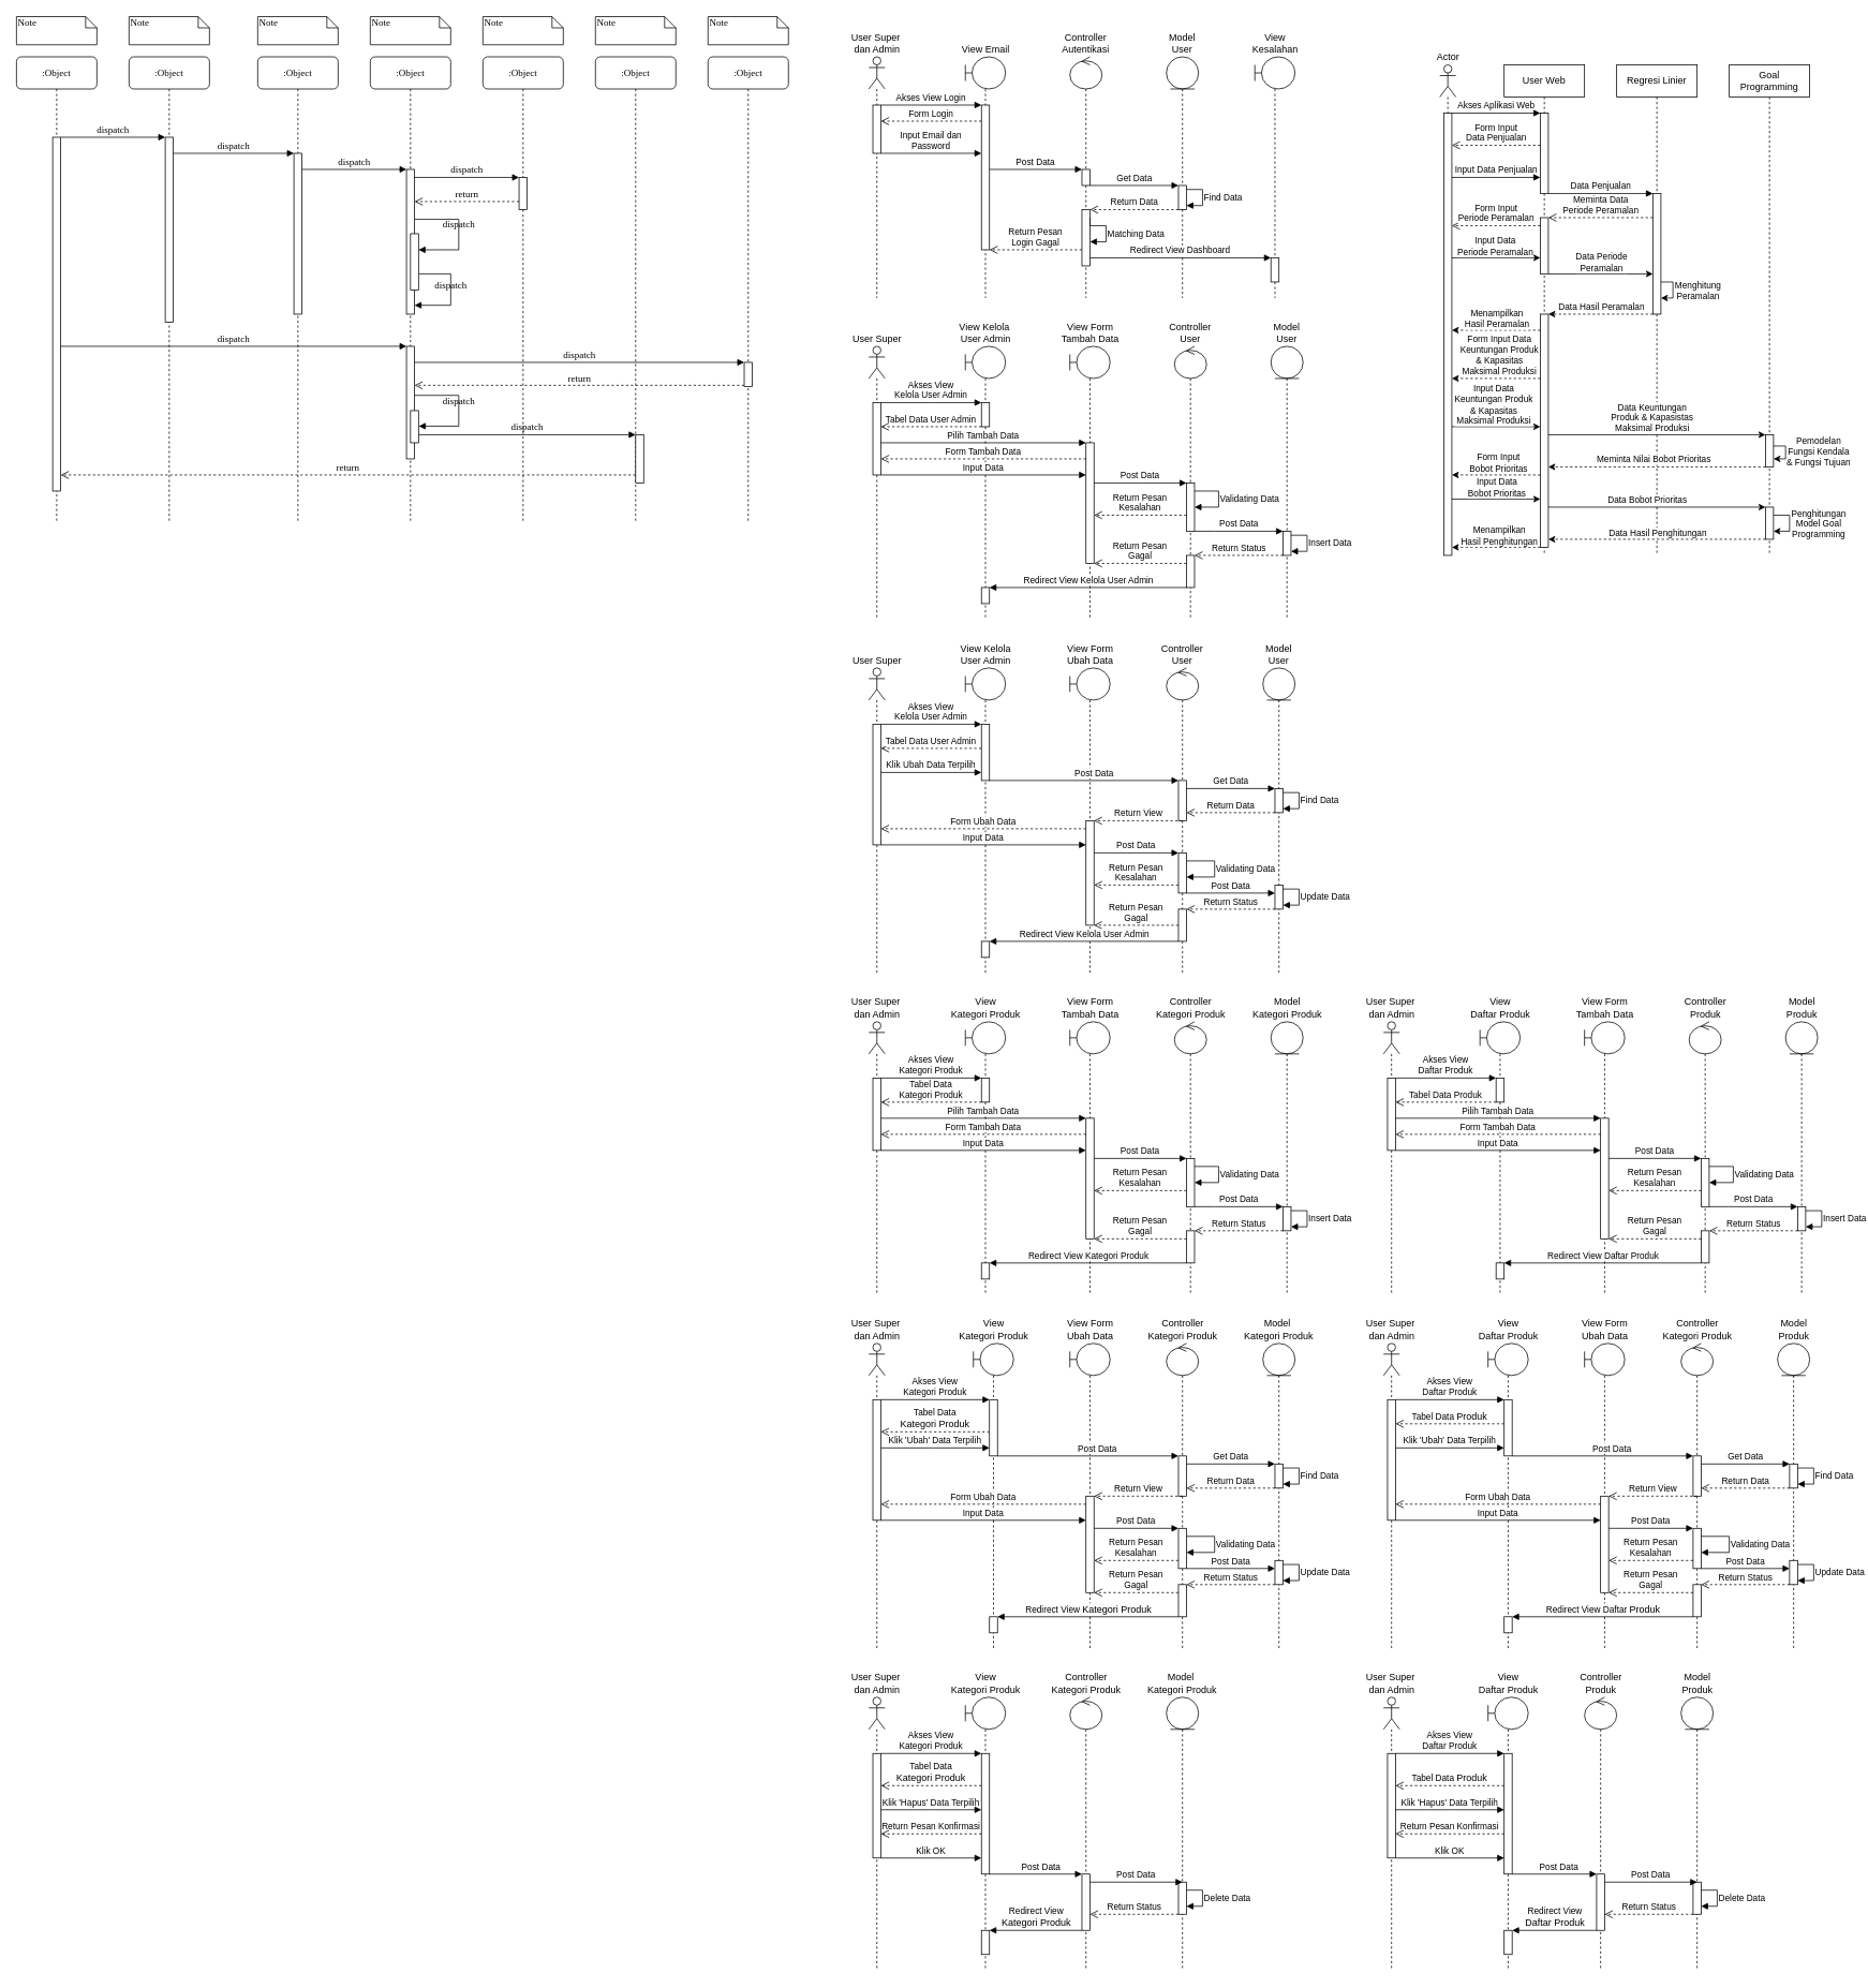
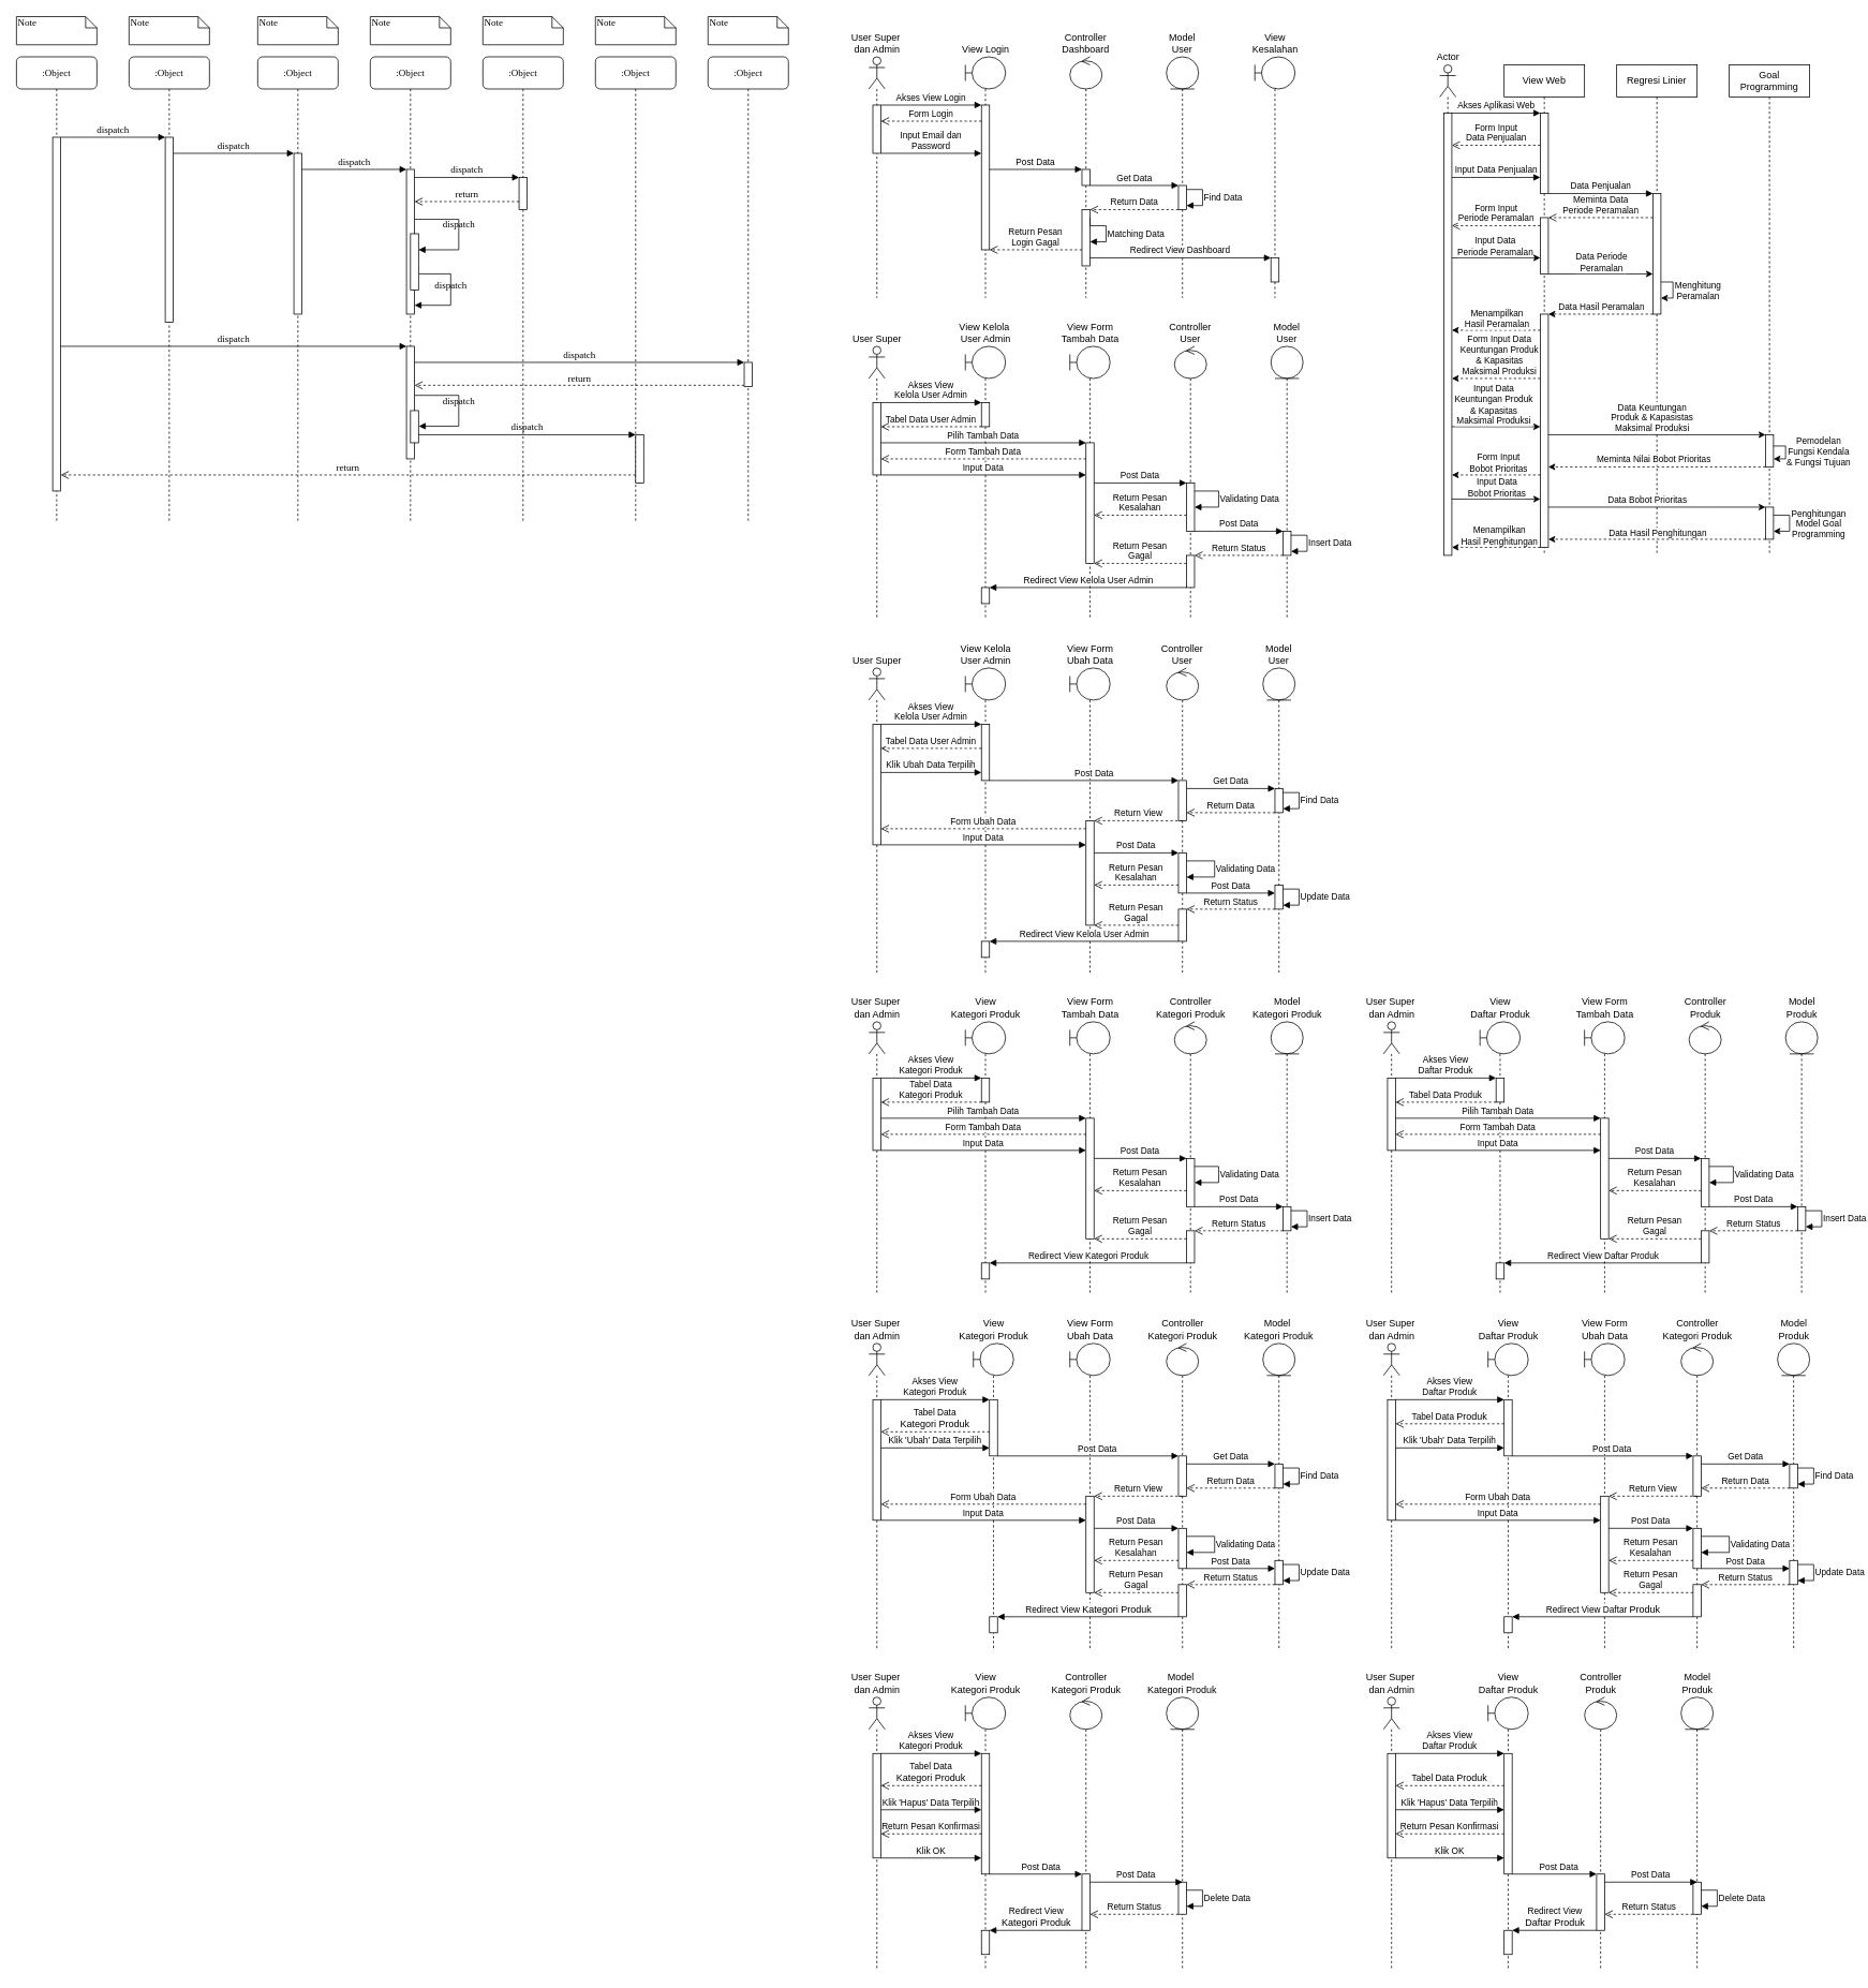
- <mxCell id="46" value="Controller Autentikasi" style="shape=umlLifeline;perimeter=lifelinePerimeter;html=1;container=1;dropTarget=0;collapsible=0;recursiveResize=0;outlineConnect=0;portConstraint=eastwest;newEdgeStyle={&quot;curved&quot;:0,&quot;rounded&quot;:0};participant=umlControl;whiteSpace=wrap;labelPosition=center;verticalLabelPosition=top;align=center;verticalAlign=bottom;" parent="1" vertex="1"><mxGeometry x="1330" y="70" width="40" height="300" as="geometry" /></mxCell>
+ <mxCell id="46" value="Controller Dashboard" style="shape=umlLifeline;perimeter=lifelinePerimeter;html=1;container=1;dropTarget=0;collapsible=0;recursiveResize=0;outlineConnect=0;portConstraint=eastwest;newEdgeStyle={&quot;curved&quot;:0,&quot;rounded&quot;:0};participant=umlControl;whiteSpace=wrap;labelPosition=center;verticalLabelPosition=top;align=center;verticalAlign=bottom;" parent="1" vertex="1"><mxGeometry x="1330" y="70" width="40" height="300" as="geometry" /></mxCell>
- <mxCell id="41" value="View Email" style="shape=umlLifeline;perimeter=lifelinePerimeter;html=1;container=1;dropTarget=0;collapsible=0;recursiveResize=0;outlineConnect=0;portConstraint=eastwest;newEdgeStyle={&quot;curved&quot;:0,&quot;rounded&quot;:0};participant=umlBoundary;labelPosition=center;verticalLabelPosition=top;align=center;verticalAlign=bottom;" parent="1" vertex="1"><mxGeometry x="1200" y="70" width="50" height="300" as="geometry" /></mxCell>
+ <mxCell id="41" value="View Login" style="shape=umlLifeline;perimeter=lifelinePerimeter;html=1;container=1;dropTarget=0;collapsible=0;recursiveResize=0;outlineConnect=0;portConstraint=eastwest;newEdgeStyle={&quot;curved&quot;:0,&quot;rounded&quot;:0};participant=umlBoundary;labelPosition=center;verticalLabelPosition=top;align=center;verticalAlign=bottom;" parent="1" vertex="1"><mxGeometry x="1200" y="70" width="50" height="300" as="geometry" /></mxCell>
- <mxCell id="277" value="User Web" style="shape=umlLifeline;perimeter=lifelinePerimeter;whiteSpace=wrap;html=1;container=1;dropTarget=0;collapsible=0;recursiveResize=0;outlineConnect=0;portConstraint=eastwest;newEdgeStyle={&quot;curved&quot;:0,&quot;rounded&quot;:0};" parent="1" vertex="1"><mxGeometry x="1870" y="80" width="100" height="610" as="geometry" /></mxCell>
+ <mxCell id="277" value="View Web" style="shape=umlLifeline;perimeter=lifelinePerimeter;whiteSpace=wrap;html=1;container=1;dropTarget=0;collapsible=0;recursiveResize=0;outlineConnect=0;portConstraint=eastwest;newEdgeStyle={&quot;curved&quot;:0,&quot;rounded&quot;:0};" parent="1" vertex="1"><mxGeometry x="1870" y="80" width="100" height="610" as="geometry" /></mxCell>
